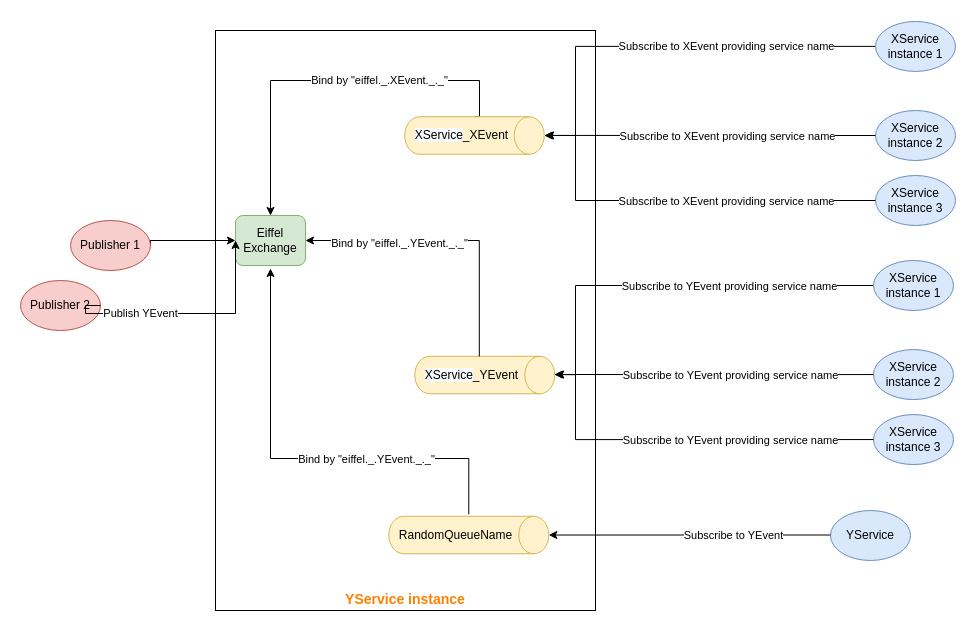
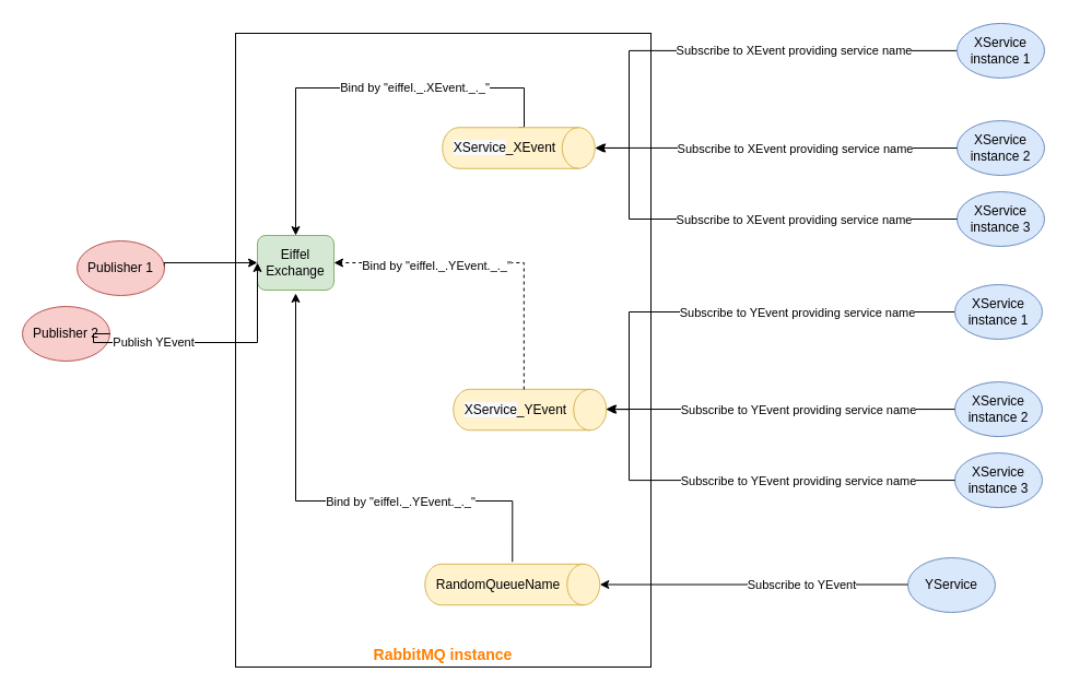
- <mxCell id="32" style="edgeStyle=orthogonalEdgeStyle;rounded=0;orthogonalLoop=1;jettySize=auto;html=1;exitX=0.006;exitY=0.539;exitDx=0;exitDy=0;exitPerimeter=0;entryX=1;entryY=0.5;entryDx=0;entryDy=0;" edge="1" parent="1" source="22" target="6"><mxGeometry relative="1" as="geometry"><Array as="points" /><mxPoint x="479.75" y="349.06" as="sourcePoint" /><mxPoint x="295" y="233.28" as="targetPoint" /></mxGeometry></mxCell>
+ <mxCell id="32" style="edgeStyle=orthogonalEdgeStyle;rounded=0;orthogonalLoop=1;jettySize=auto;html=1;exitX=0.006;exitY=0.539;exitDx=0;exitDy=0;exitPerimeter=0;entryX=1;entryY=0.5;entryDx=0;entryDy=0;dashed=1;" edge="1" parent="1" source="22" target="6"><mxGeometry relative="1" as="geometry"><Array as="points" /><mxPoint x="479.75" y="349.06" as="sourcePoint" /><mxPoint x="295" y="233.28" as="targetPoint" /></mxGeometry></mxCell>
- <mxCell id="2" value="YService instance" style="rounded=0;whiteSpace=wrap;html=1;verticalAlign=bottom;fontStyle=1;fontSize=14;fontColor=#FF8000;" vertex="1" parent="1"><mxGeometry x="215" y="30" width="380" height="580" as="geometry" /></mxCell>
+ <mxCell id="2" value="RabbitMQ instance" style="rounded=0;whiteSpace=wrap;html=1;verticalAlign=bottom;fontStyle=1;fontSize=14;fontColor=#FF8000;" vertex="1" parent="1"><mxGeometry x="215" y="30" width="380" height="580" as="geometry" /></mxCell>
